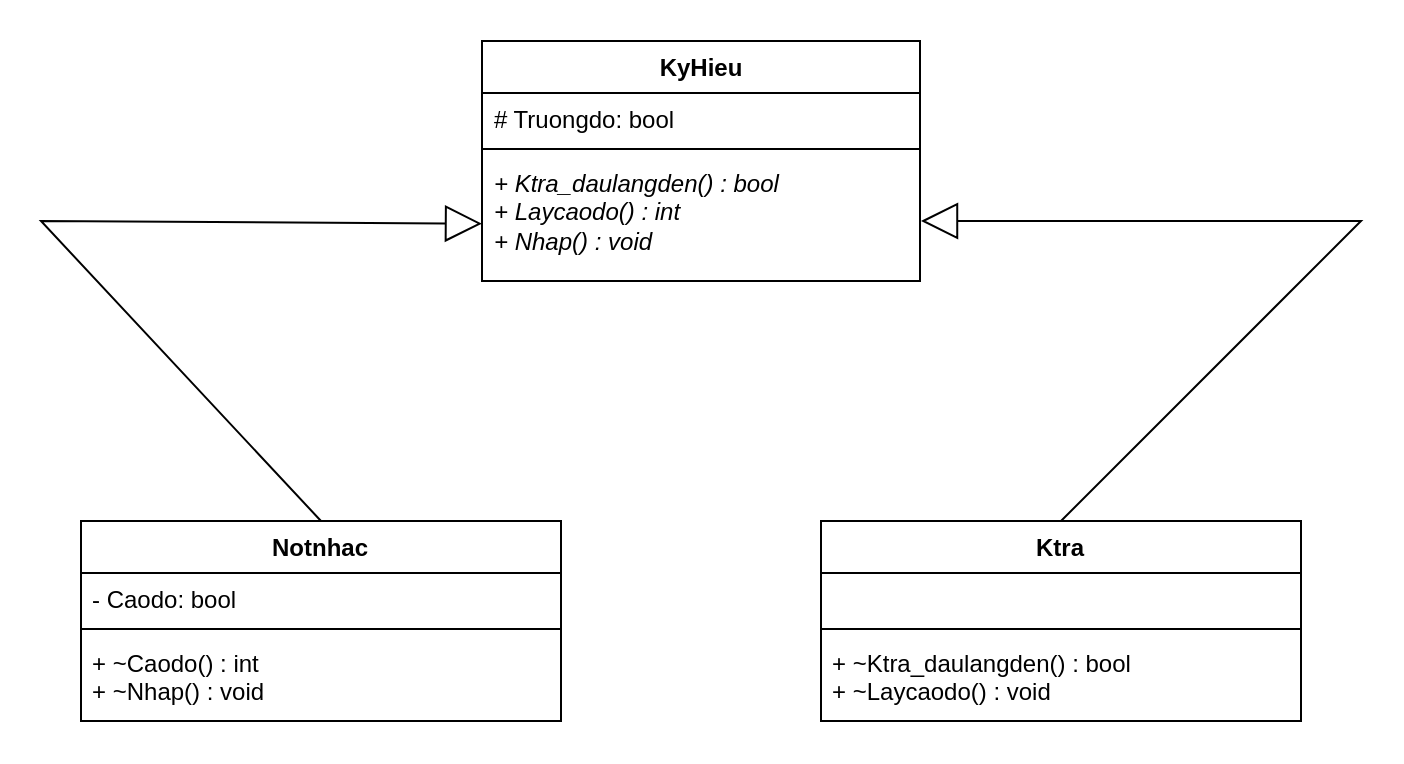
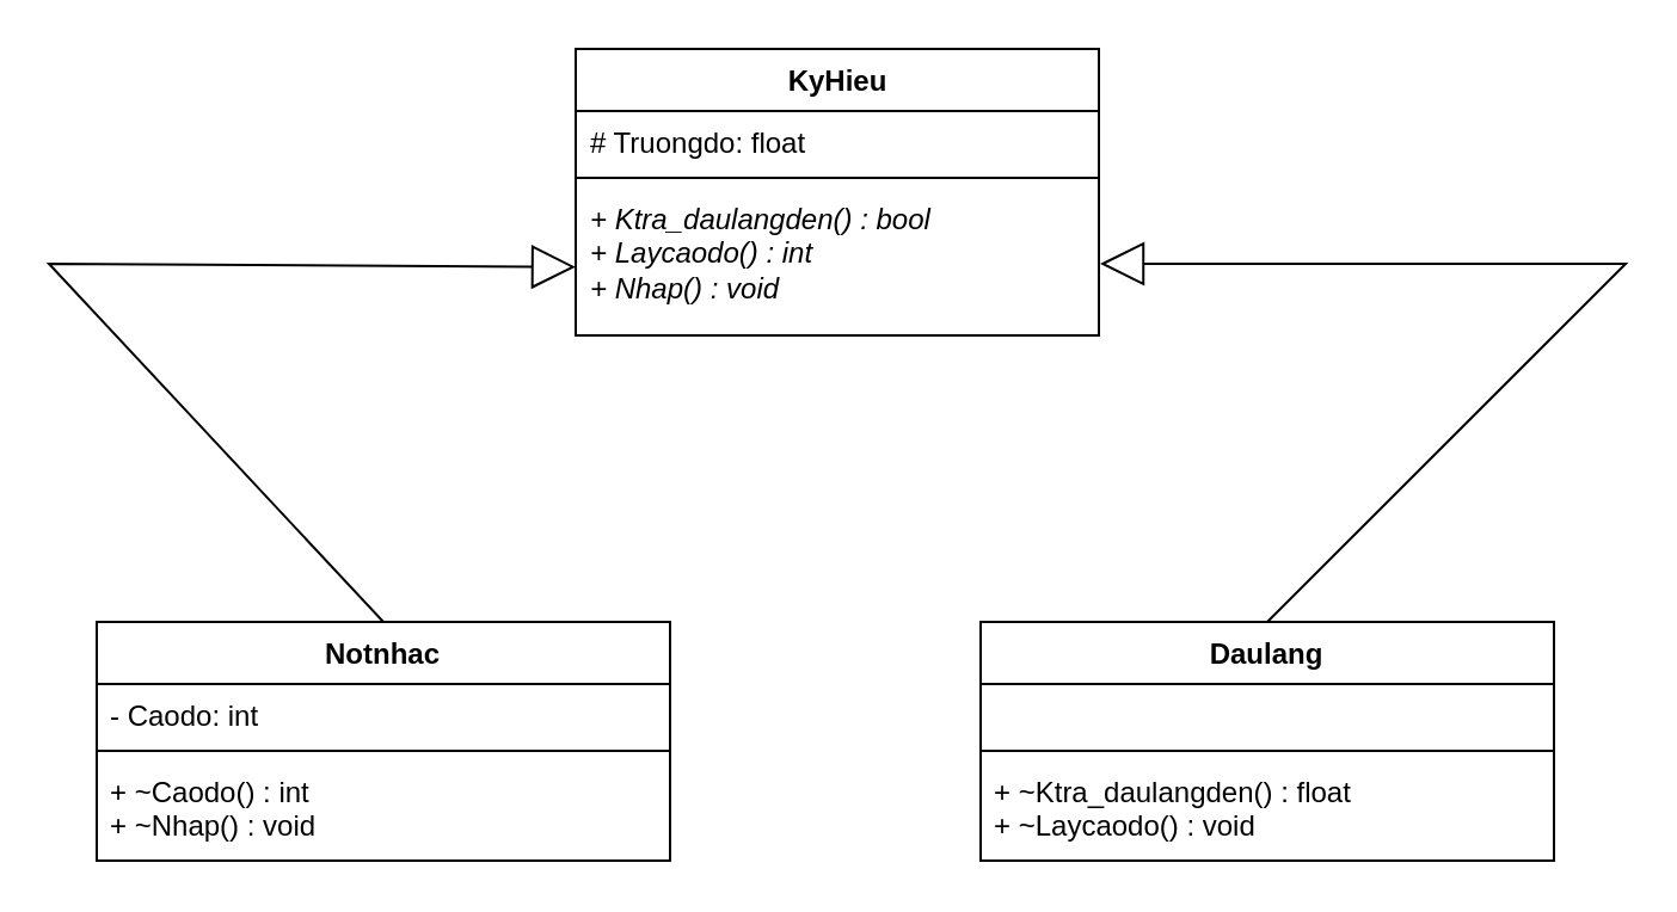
- <mxCell id="3" value="&lt;div&gt;# Truongdo: bool&lt;br&gt;&lt;br&gt;&lt;/div&gt;" style="text;strokeColor=none;fillColor=none;align=left;verticalAlign=top;spacingLeft=4;spacingRight=4;overflow=hidden;rotatable=0;points=[[0,0.5],[1,0.5]];portConstraint=eastwest;whiteSpace=wrap;html=1;" parent="2" vertex="1"><mxGeometry y="26" width="219" height="24" as="geometry" /></mxCell>
+ <mxCell id="3" value="&lt;div&gt;# Truongdo: float&lt;br&gt;&lt;br&gt;&lt;/div&gt;" style="text;strokeColor=none;fillColor=none;align=left;verticalAlign=top;spacingLeft=4;spacingRight=4;overflow=hidden;rotatable=0;points=[[0,0.5],[1,0.5]];portConstraint=eastwest;whiteSpace=wrap;html=1;" parent="2" vertex="1"><mxGeometry y="26" width="219" height="24" as="geometry" /></mxCell>
- <mxCell id="6" value="Ktra" style="swimlane;fontStyle=1;align=center;verticalAlign=top;childLayout=stackLayout;horizontal=1;startSize=26;horizontalStack=0;resizeParent=1;resizeParentMax=0;resizeLast=0;collapsible=1;marginBottom=0;whiteSpace=wrap;html=1;" parent="1" vertex="1"><mxGeometry x="410" y="260" width="240" height="100" as="geometry" /></mxCell>
+ <mxCell id="6" value="Daulang" style="swimlane;fontStyle=1;align=center;verticalAlign=top;childLayout=stackLayout;horizontal=1;startSize=26;horizontalStack=0;resizeParent=1;resizeParentMax=0;resizeLast=0;collapsible=1;marginBottom=0;whiteSpace=wrap;html=1;" parent="1" vertex="1"><mxGeometry x="410" y="260" width="240" height="100" as="geometry" /></mxCell>
- <mxCell id="11" value="- Caodo: bool" style="text;strokeColor=none;fillColor=none;align=left;verticalAlign=top;spacingLeft=4;spacingRight=4;overflow=hidden;rotatable=0;points=[[0,0.5],[1,0.5]];portConstraint=eastwest;whiteSpace=wrap;html=1;" parent="10" vertex="1"><mxGeometry y="26" width="240" height="24" as="geometry" /></mxCell>
+ <mxCell id="11" value="- Caodo: int" style="text;strokeColor=none;fillColor=none;align=left;verticalAlign=top;spacingLeft=4;spacingRight=4;overflow=hidden;rotatable=0;points=[[0,0.5],[1,0.5]];portConstraint=eastwest;whiteSpace=wrap;html=1;" parent="10" vertex="1"><mxGeometry y="26" width="240" height="24" as="geometry" /></mxCell>
- <mxCell id="9" value="+ ~Ktra_daulangden() : bool&amp;nbsp;&lt;br&gt;+ ~Laycaodo() : void&amp;nbsp; &amp;nbsp;" style="text;strokeColor=none;fillColor=none;align=left;verticalAlign=top;spacingLeft=4;spacingRight=4;overflow=hidden;rotatable=0;points=[[0,0.5],[1,0.5]];portConstraint=eastwest;whiteSpace=wrap;html=1;" parent="6" vertex="1"><mxGeometry y="58" width="240" height="42" as="geometry" /></mxCell>
+ <mxCell id="9" value="+ ~Ktra_daulangden() : float&amp;nbsp;&lt;br&gt;+ ~Laycaodo() : void&amp;nbsp; &amp;nbsp;" style="text;strokeColor=none;fillColor=none;align=left;verticalAlign=top;spacingLeft=4;spacingRight=4;overflow=hidden;rotatable=0;points=[[0,0.5],[1,0.5]];portConstraint=eastwest;whiteSpace=wrap;html=1;" parent="6" vertex="1"><mxGeometry y="58" width="240" height="42" as="geometry" /></mxCell>
